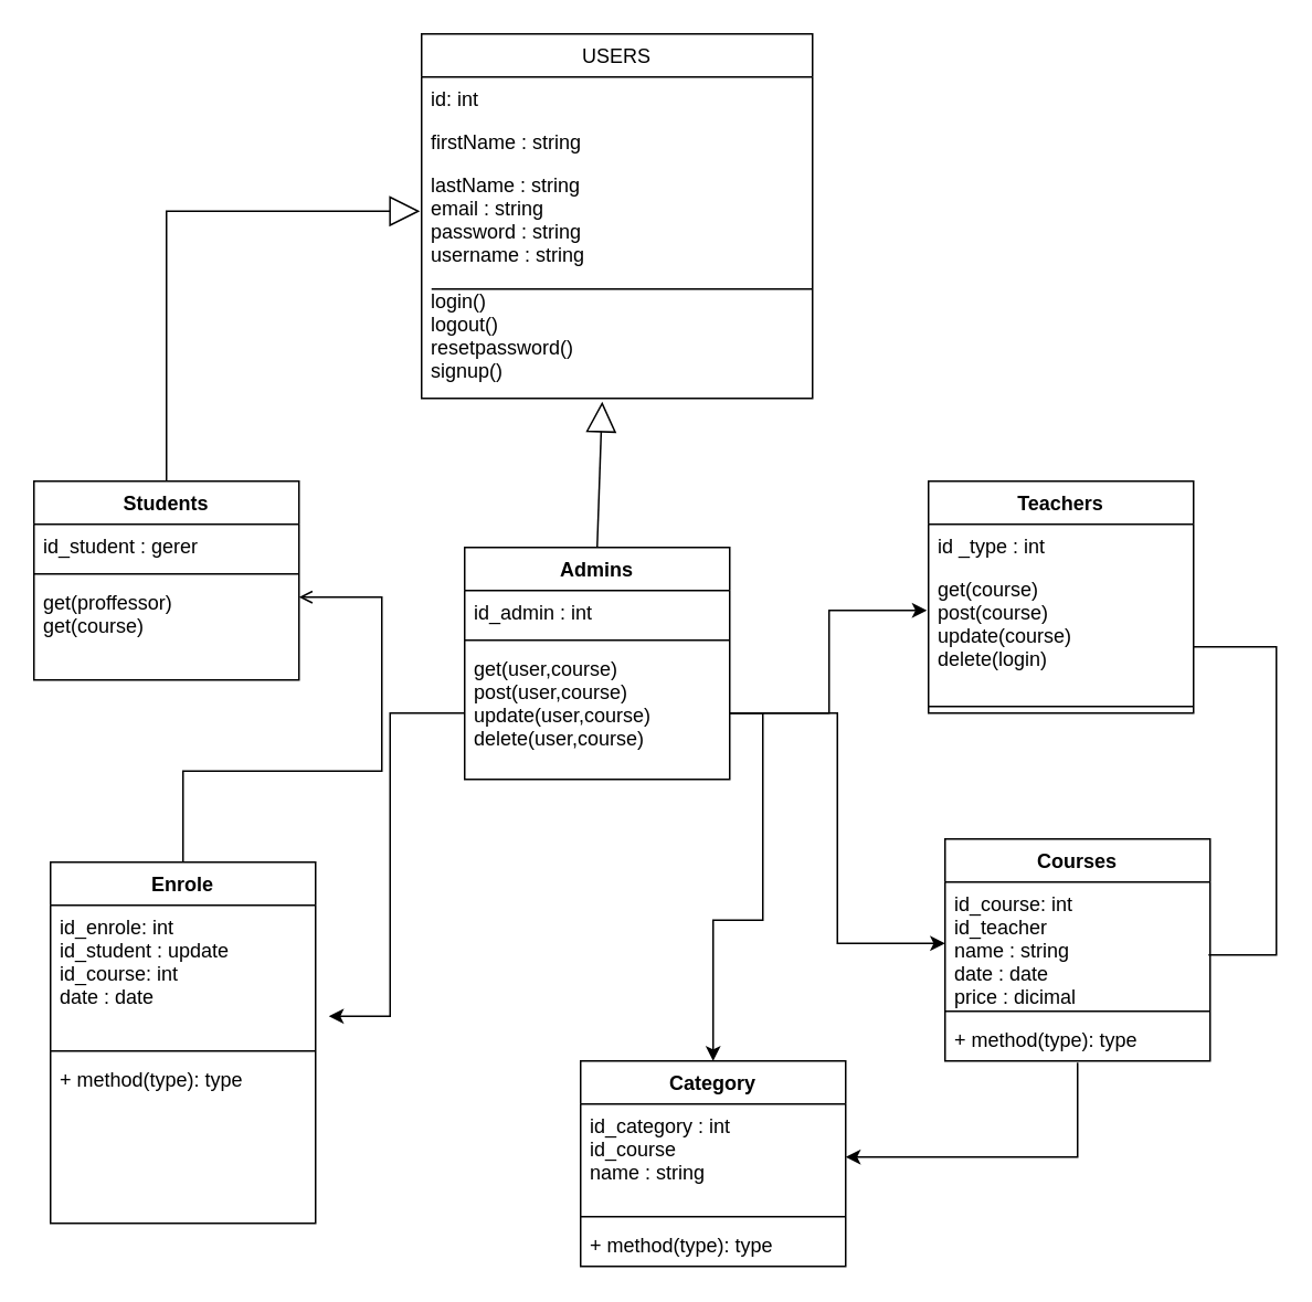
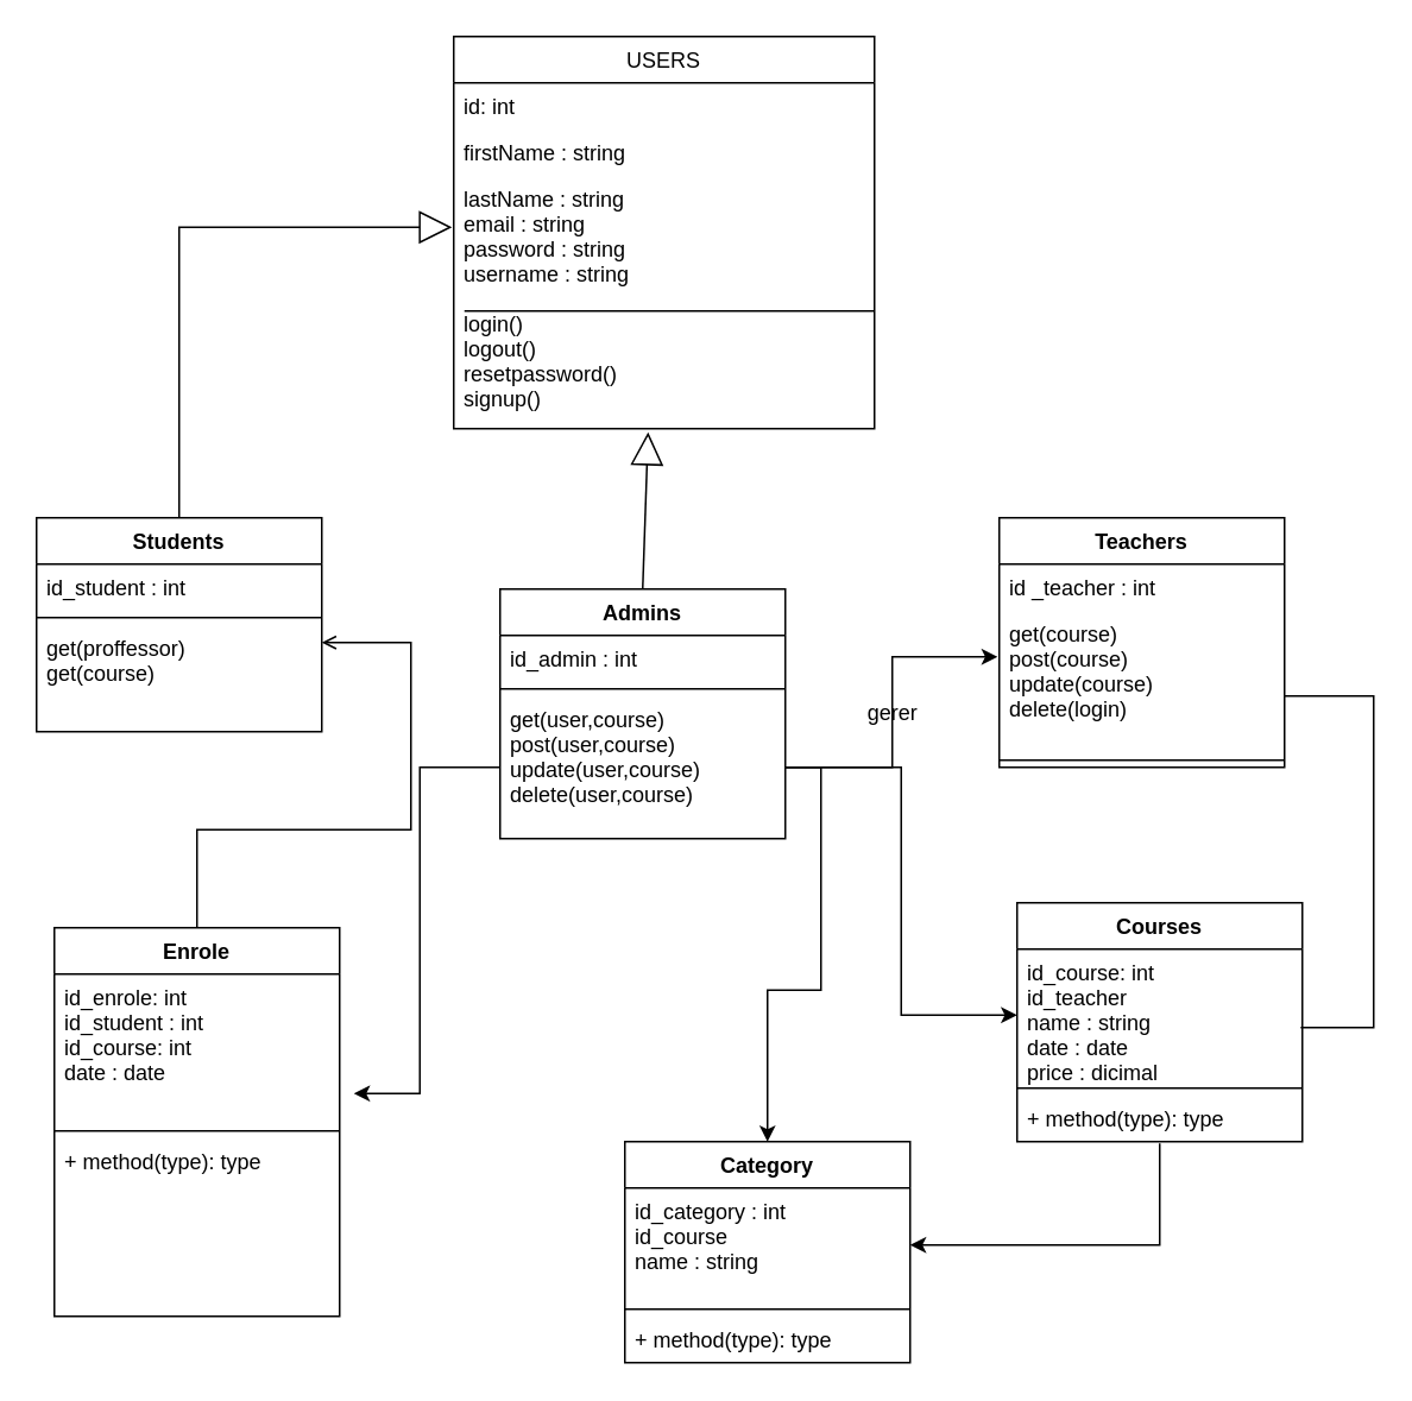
- <mxCell id="8" value="id_student : gerer" style="text;strokeColor=none;fillColor=none;align=left;verticalAlign=top;spacingLeft=4;spacingRight=4;overflow=hidden;rotatable=0;points=[[0,0.5],[1,0.5]];portConstraint=eastwest;" parent="7" vertex="1"><mxGeometry y="26" width="160" height="26" as="geometry" /></mxCell>
+ <mxCell id="8" value="id_student : int" style="text;strokeColor=none;fillColor=none;align=left;verticalAlign=top;spacingLeft=4;spacingRight=4;overflow=hidden;rotatable=0;points=[[0,0.5],[1,0.5]];portConstraint=eastwest;" parent="7" vertex="1"><mxGeometry y="26" width="160" height="26" as="geometry" /></mxCell>
- <mxCell id="16" value="id _type : int" style="text;strokeColor=none;fillColor=none;align=left;verticalAlign=top;spacingLeft=4;spacingRight=4;overflow=hidden;rotatable=0;points=[[0,0.5],[1,0.5]];portConstraint=eastwest;" parent="15" vertex="1"><mxGeometry y="26" width="160" height="26" as="geometry" /></mxCell>
+ <mxCell id="16" value="id _teacher : int" style="text;strokeColor=none;fillColor=none;align=left;verticalAlign=top;spacingLeft=4;spacingRight=4;overflow=hidden;rotatable=0;points=[[0,0.5],[1,0.5]];portConstraint=eastwest;" parent="15" vertex="1"><mxGeometry y="26" width="160" height="26" as="geometry" /></mxCell>
+ <mxCell id="37" value="gerer" style="text;html=1;align=center;verticalAlign=middle;resizable=0;points=[];autosize=1;strokeColor=none;" parent="1" vertex="1"><mxGeometry x="480" y="390" width="40" height="20" as="geometry" /></mxCell>
- <mxCell id="20" value="id_enrole: int&#10;id_student : update&#10;id_course: int&#10;date : date&#10;" style="text;strokeColor=none;fillColor=none;align=left;verticalAlign=top;spacingLeft=4;spacingRight=4;overflow=hidden;rotatable=0;points=[[0,0.5],[1,0.5]];portConstraint=eastwest;" parent="19" vertex="1"><mxGeometry y="26" width="160" height="84" as="geometry" /></mxCell>
+ <mxCell id="20" value="id_enrole: int&#10;id_student : int&#10;id_course: int&#10;date : date&#10;" style="text;strokeColor=none;fillColor=none;align=left;verticalAlign=top;spacingLeft=4;spacingRight=4;overflow=hidden;rotatable=0;points=[[0,0.5],[1,0.5]];portConstraint=eastwest;" parent="19" vertex="1"><mxGeometry y="26" width="160" height="84" as="geometry" /></mxCell>
